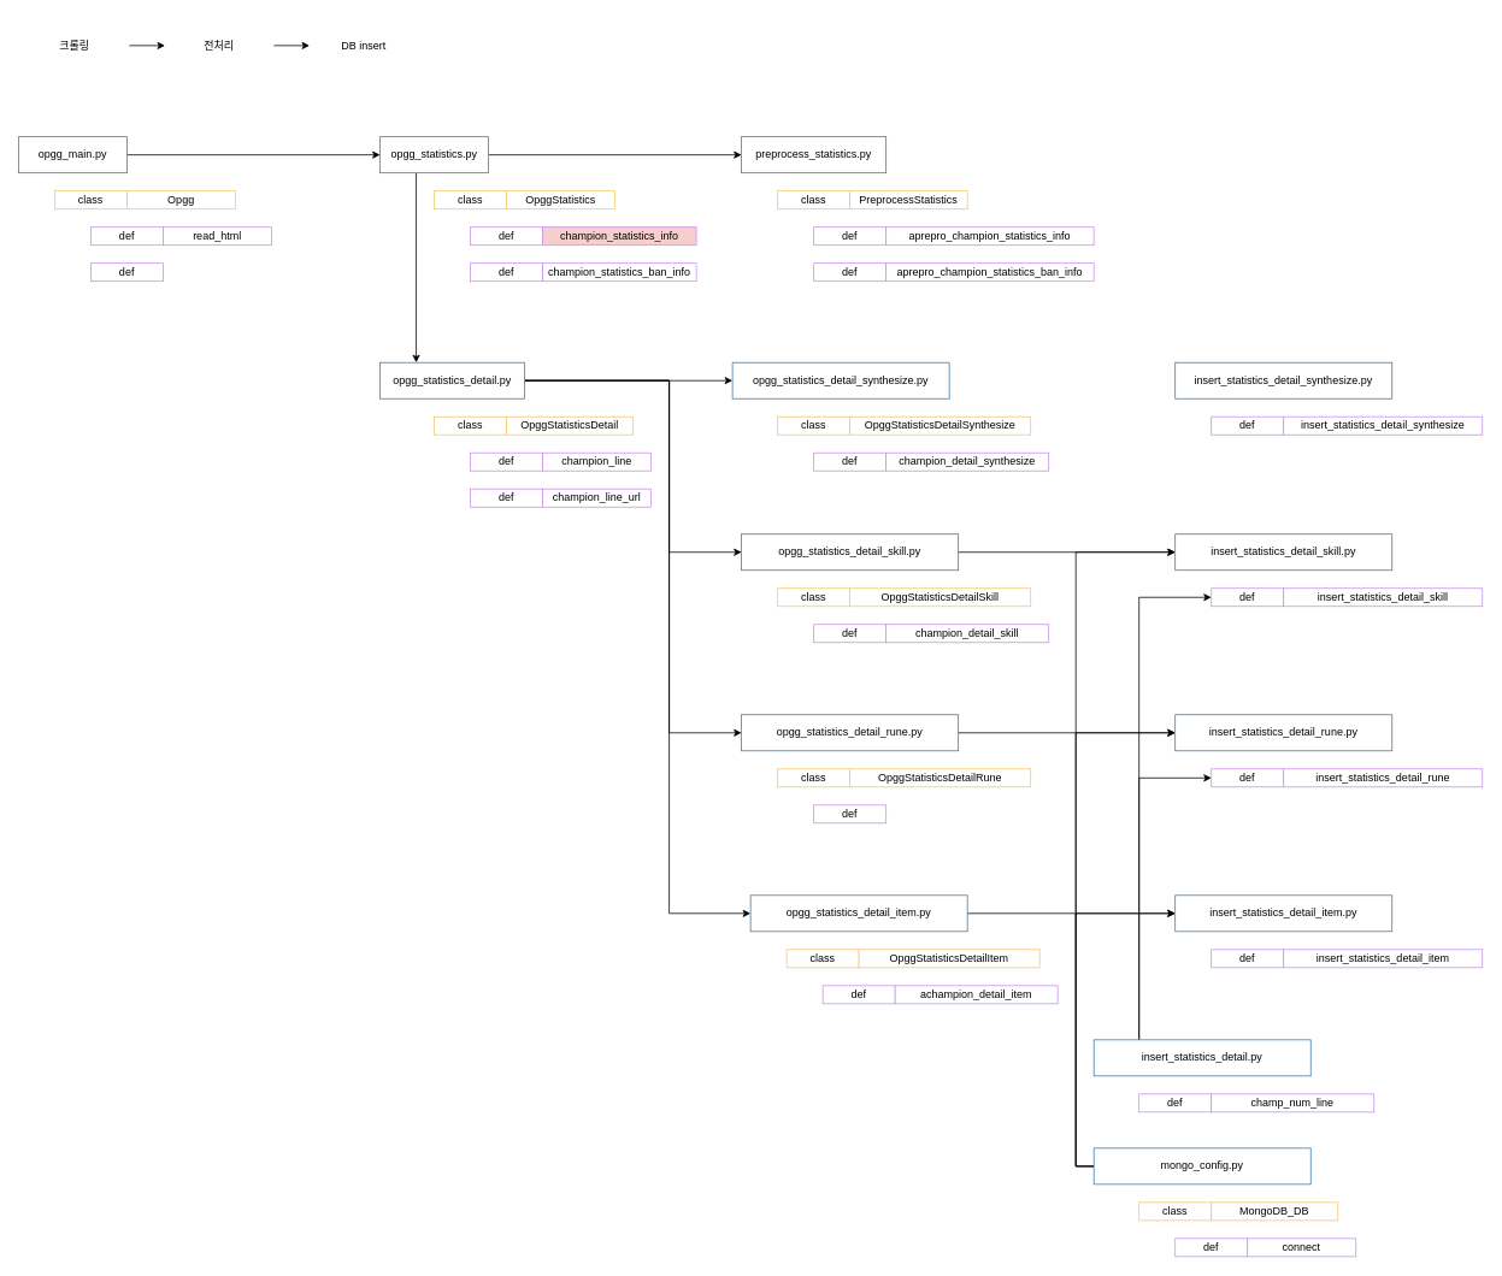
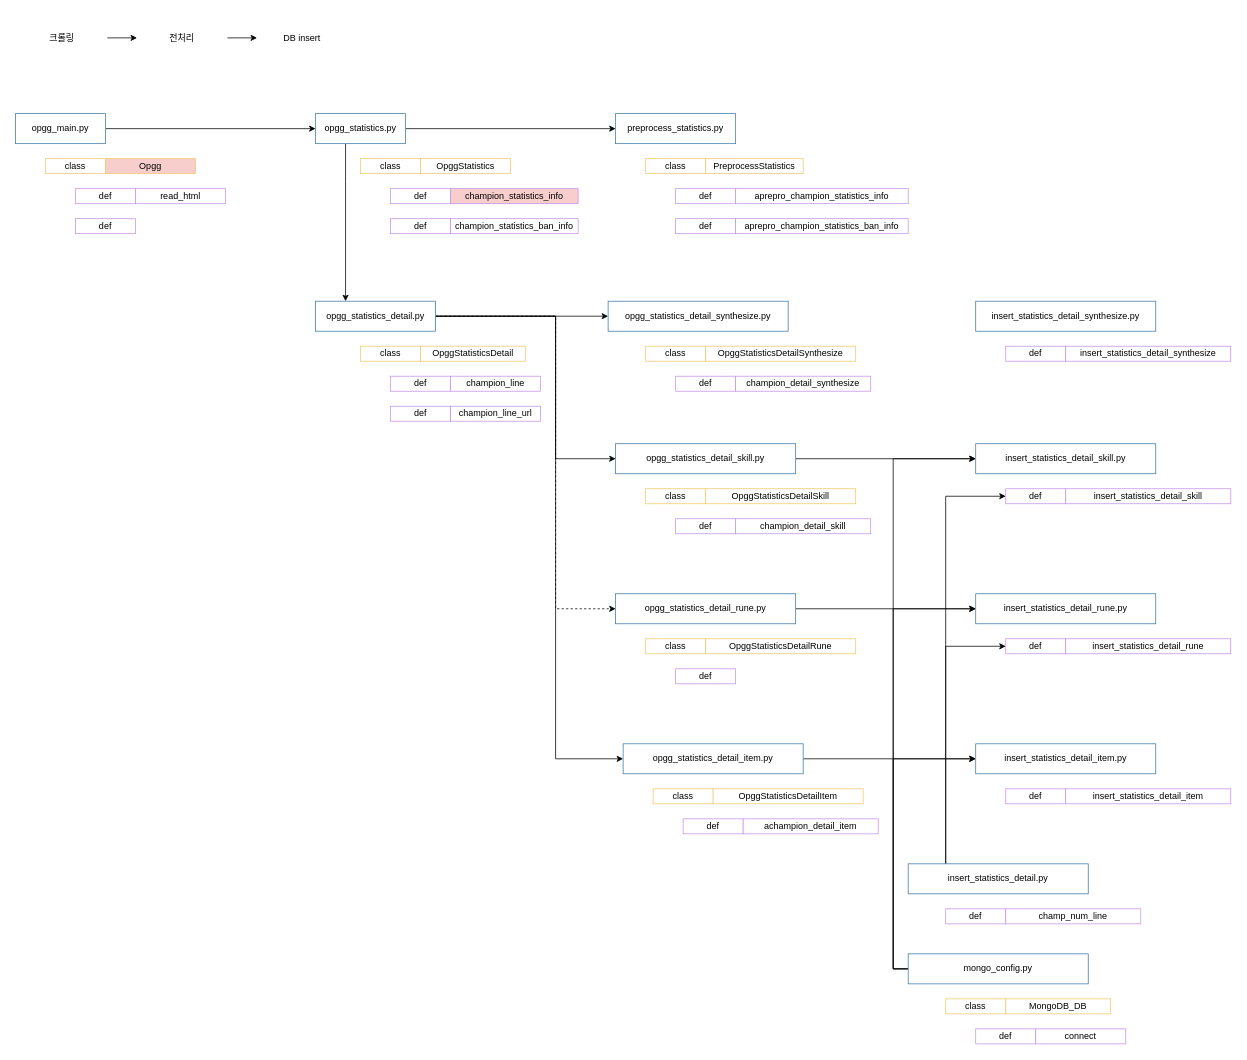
- <mxCell id="9" value="Opgg" style="rounded=0;whiteSpace=wrap;html=1;strokeColor=#F1C96B;" vertex="1" parent="1"><mxGeometry x="140" y="211" width="120" height="20" as="geometry" /></mxCell>
+ <mxCell id="9" value="Opgg" style="rounded=0;whiteSpace=wrap;html=1;strokeColor=#F1C96B;fillColor=#f8cecc;" vertex="1" parent="1"><mxGeometry x="140" y="211" width="120" height="20" as="geometry" /></mxCell>
- <mxCell id="20" style="edgeStyle=orthogonalEdgeStyle;rounded=0;orthogonalLoop=1;jettySize=auto;html=1;entryX=0;entryY=0.5;entryDx=0;entryDy=0;" edge="1" parent="1" source="22" target="41"><mxGeometry relative="1" as="geometry"><Array as="points"><mxPoint x="740" y="421" /><mxPoint x="740" y="811" /></Array></mxGeometry></mxCell>
+ <mxCell id="20" style="edgeStyle=orthogonalEdgeStyle;rounded=0;orthogonalLoop=1;jettySize=auto;html=1;entryX=0;entryY=0.5;entryDx=0;entryDy=0;dashed=1;" edge="1" parent="1" source="22" target="41"><mxGeometry relative="1" as="geometry"><Array as="points"><mxPoint x="740" y="421" /><mxPoint x="740" y="811" /></Array></mxGeometry></mxCell>
